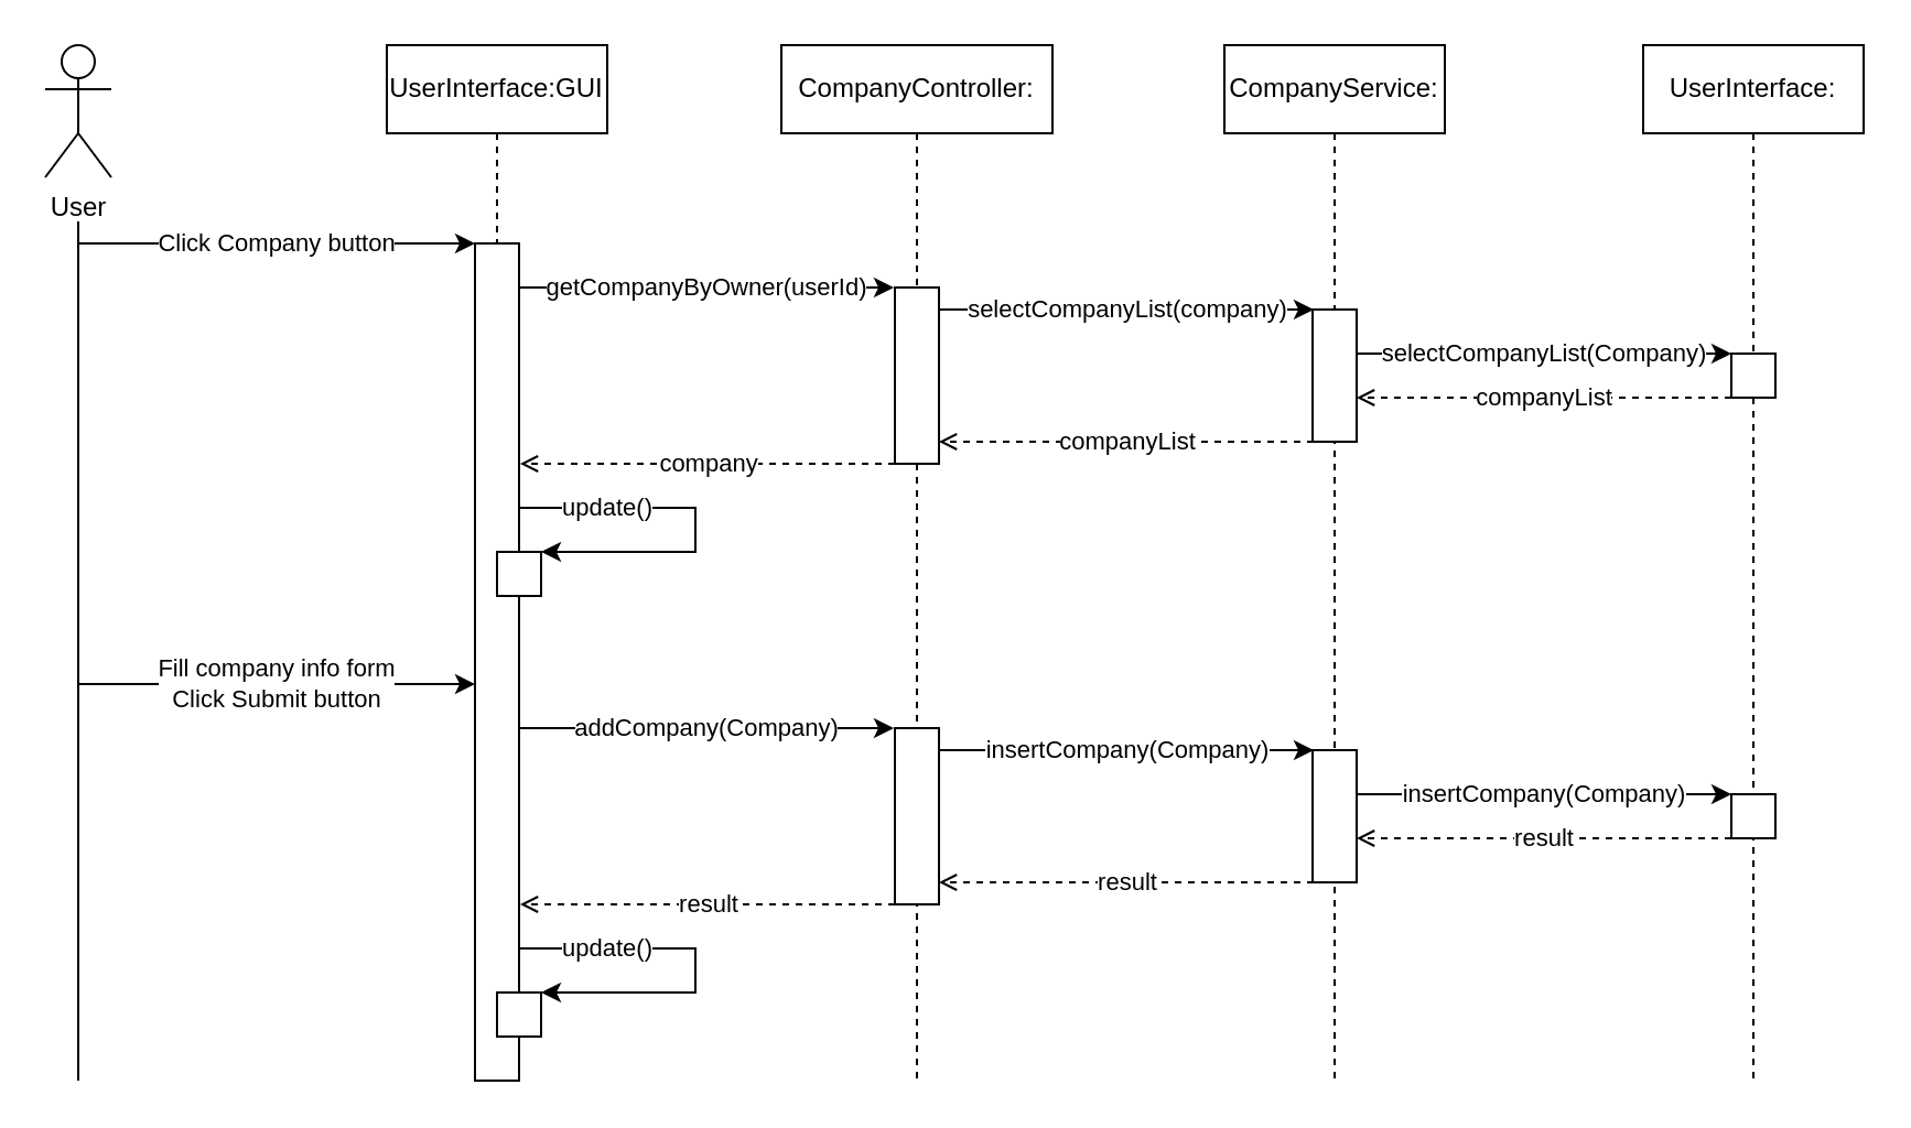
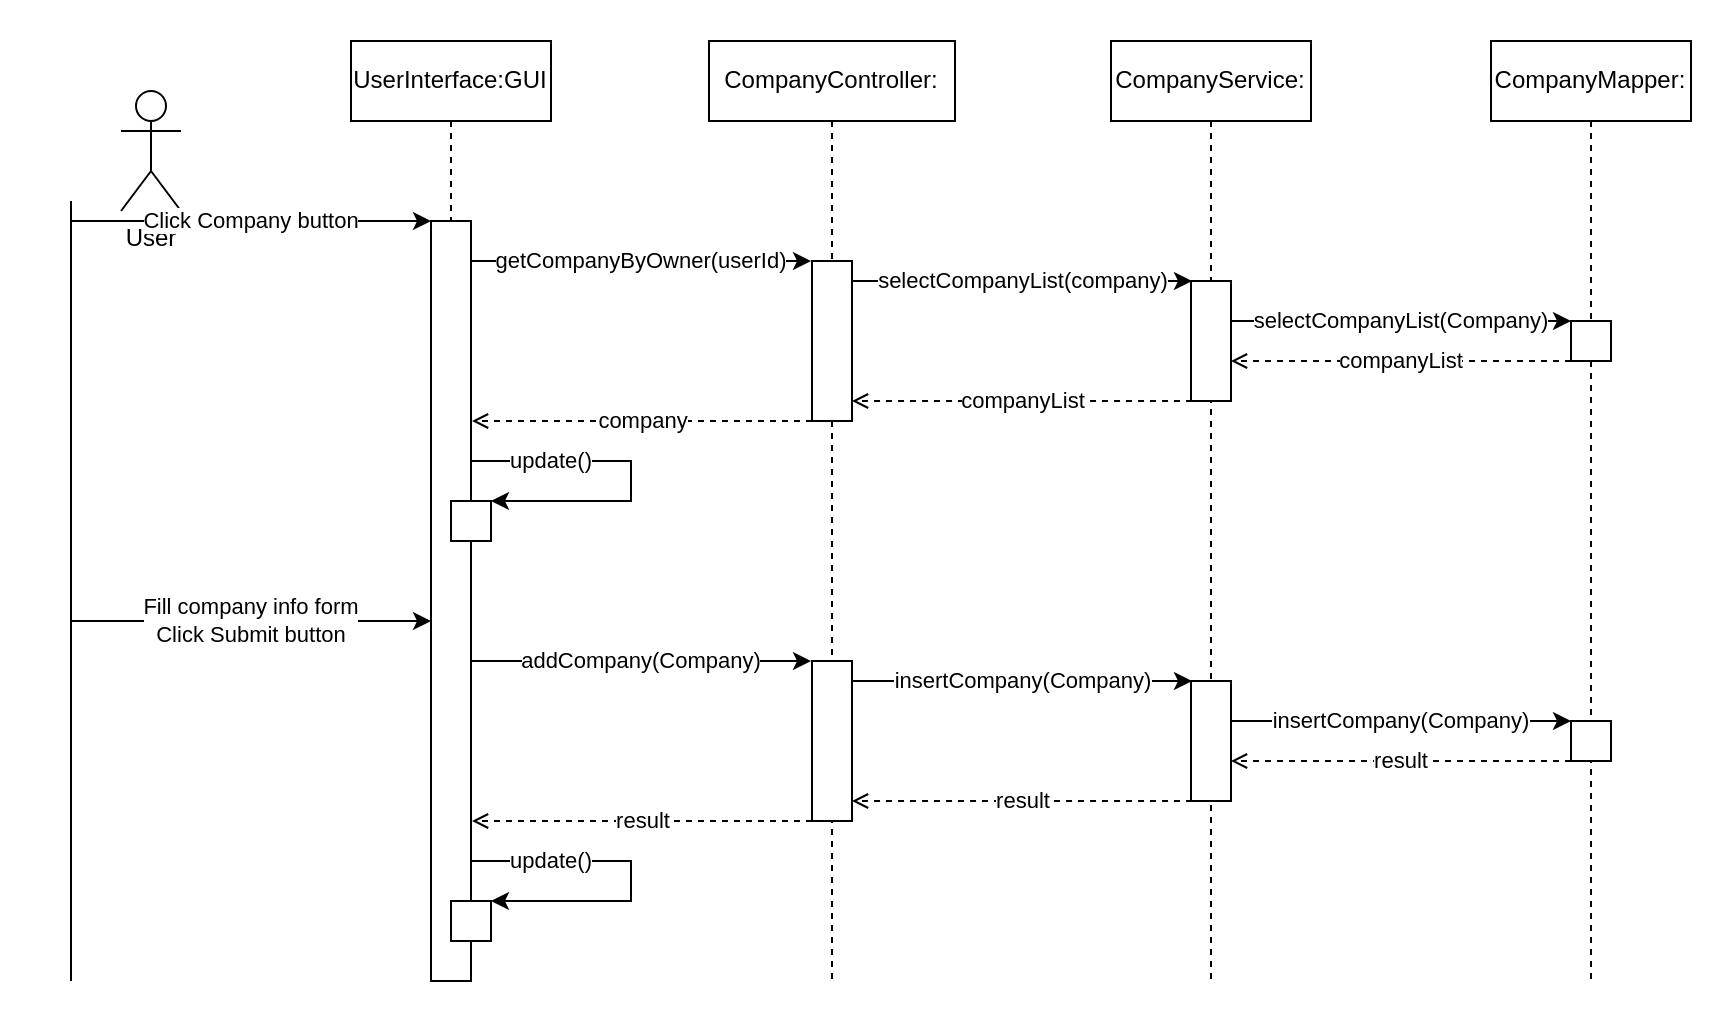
- <mxCell id="5" value="UserInterface:" style="shape=umlLifeline;perimeter=lifelinePerimeter;whiteSpace=wrap;html=1;container=1;collapsible=0;recursiveResize=0;outlineConnect=0;flipV=0;movable=1;resizable=1;rotatable=1;deletable=1;editable=1;connectable=1;" parent="1" vertex="1"><mxGeometry x="745" y="20" width="100" height="470" as="geometry" /></mxCell>
+ <mxCell id="5" value="CompanyMapper:" style="shape=umlLifeline;perimeter=lifelinePerimeter;whiteSpace=wrap;html=1;container=1;collapsible=0;recursiveResize=0;outlineConnect=0;flipV=0;movable=1;resizable=1;rotatable=1;deletable=1;editable=1;connectable=1;" parent="1" vertex="1"><mxGeometry x="745" y="20" width="100" height="470" as="geometry" /></mxCell>
- <mxCell id="2" value="User" style="shape=umlActor;verticalLabelPosition=bottom;labelBackgroundColor=#ffffff;verticalAlign=top;html=1;outlineConnect=0;" parent="1" vertex="1"><mxGeometry x="20" y="20" width="30" height="60" as="geometry" /></mxCell>
+ <mxCell id="2" value="User" style="shape=umlActor;verticalLabelPosition=bottom;labelBackgroundColor=#ffffff;verticalAlign=top;html=1;outlineConnect=0;" parent="1" vertex="1"><mxGeometry x="60" y="45" width="30" height="60" as="geometry" /></mxCell>
